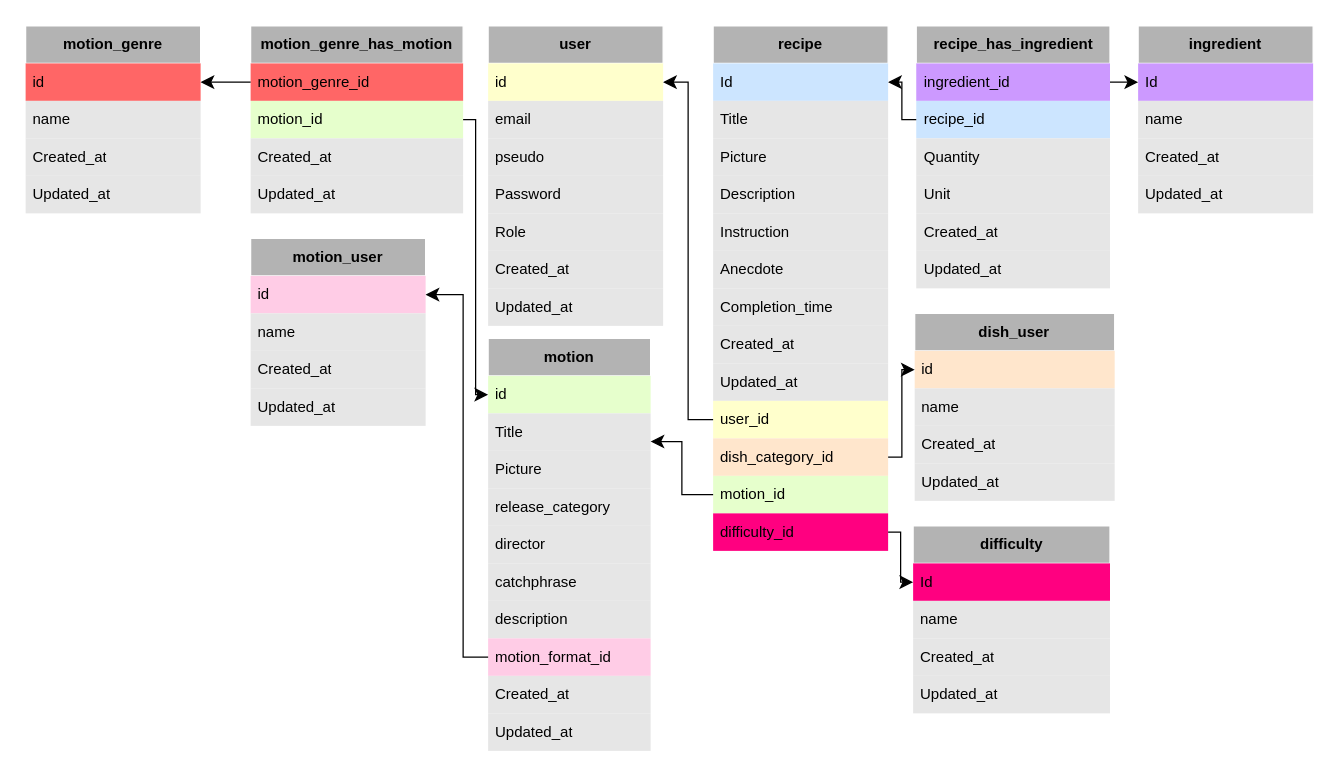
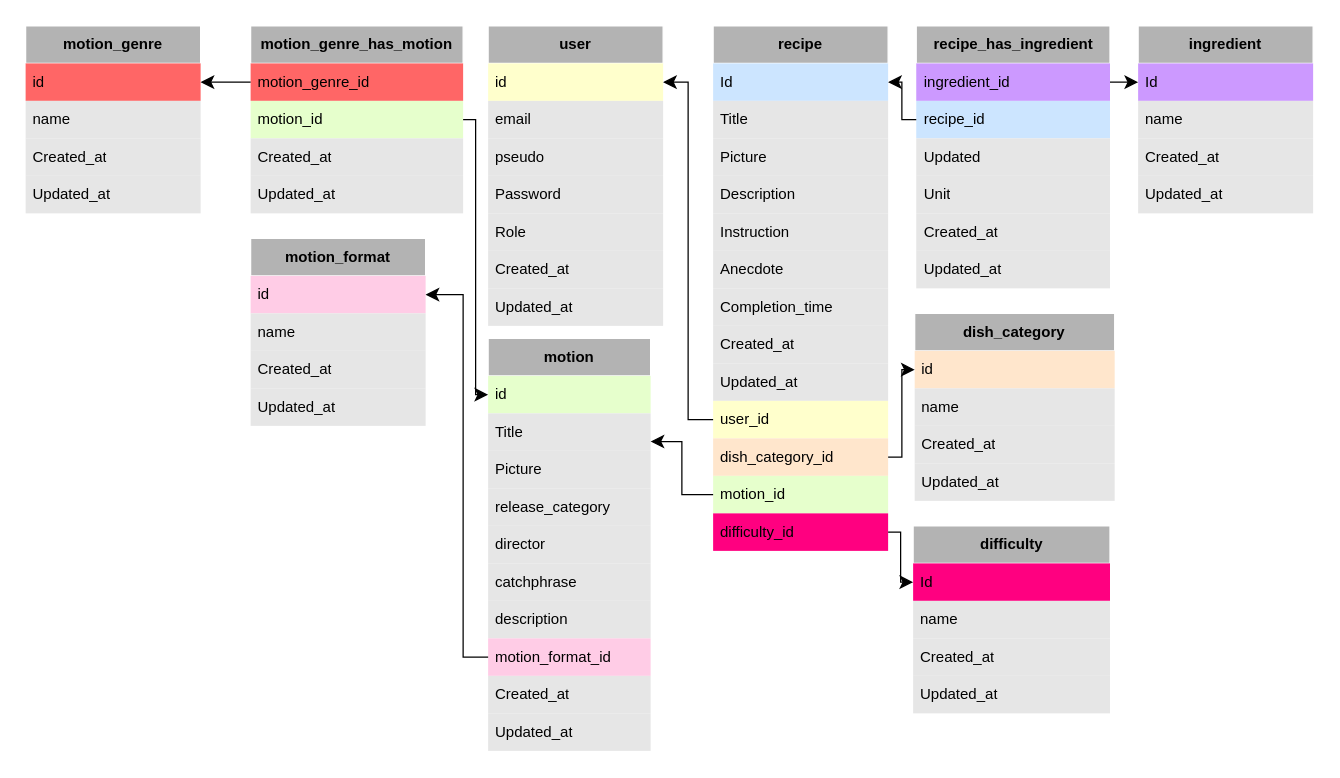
- <mxCell id="56" value="&lt;span style=&quot;color: rgb(0, 0, 0);&quot;&gt;Quantity&lt;/span&gt;" style="text;strokeColor=none;fillColor=#E6E6E6;align=left;verticalAlign=middle;spacingLeft=4;spacingRight=4;overflow=hidden;points=[[0,0.5],[1,0.5]];portConstraint=eastwest;rotatable=0;whiteSpace=wrap;html=1;" parent="53" vertex="1"><mxGeometry y="90" width="155" height="30" as="geometry" /></mxCell>
+ <mxCell id="56" value="&lt;span style=&quot;color: rgb(0, 0, 0);&quot;&gt;Updated&lt;/span&gt;" style="text;strokeColor=none;fillColor=#E6E6E6;align=left;verticalAlign=middle;spacingLeft=4;spacingRight=4;overflow=hidden;points=[[0,0.5],[1,0.5]];portConstraint=eastwest;rotatable=0;whiteSpace=wrap;html=1;" parent="53" vertex="1"><mxGeometry y="90" width="155" height="30" as="geometry" /></mxCell>
- <mxCell id="45" value="&lt;b&gt;motion_user&lt;/b&gt;" style="swimlane;fontStyle=0;childLayout=stackLayout;horizontal=1;startSize=30;horizontalStack=0;resizeParent=1;resizeParentMax=0;resizeLast=0;collapsible=1;marginBottom=0;whiteSpace=wrap;html=1;fillColor=#B3B3B3;strokeColor=#FFFFFF;" parent="1" vertex="1"><mxGeometry x="200" y="190" width="140" height="150" as="geometry" /></mxCell>
+ <mxCell id="45" value="&lt;b&gt;motion_format&lt;/b&gt;" style="swimlane;fontStyle=0;childLayout=stackLayout;horizontal=1;startSize=30;horizontalStack=0;resizeParent=1;resizeParentMax=0;resizeLast=0;collapsible=1;marginBottom=0;whiteSpace=wrap;html=1;fillColor=#B3B3B3;strokeColor=#FFFFFF;" parent="1" vertex="1"><mxGeometry x="200" y="190" width="140" height="150" as="geometry" /></mxCell>
- <mxCell id="35" value="&lt;b&gt;dish_user&lt;/b&gt;" style="swimlane;fontStyle=0;childLayout=stackLayout;horizontal=1;startSize=30;horizontalStack=0;resizeParent=1;resizeParentMax=0;resizeLast=0;collapsible=1;marginBottom=0;whiteSpace=wrap;html=1;fillColor=#B3B3B3;strokeColor=#FFFFFF;" parent="1" vertex="1"><mxGeometry x="731.25" y="250" width="160" height="150" as="geometry" /></mxCell>
+ <mxCell id="35" value="&lt;b&gt;dish_category&lt;/b&gt;" style="swimlane;fontStyle=0;childLayout=stackLayout;horizontal=1;startSize=30;horizontalStack=0;resizeParent=1;resizeParentMax=0;resizeLast=0;collapsible=1;marginBottom=0;whiteSpace=wrap;html=1;fillColor=#B3B3B3;strokeColor=#FFFFFF;" parent="1" vertex="1"><mxGeometry x="731.25" y="250" width="160" height="150" as="geometry" /></mxCell>
